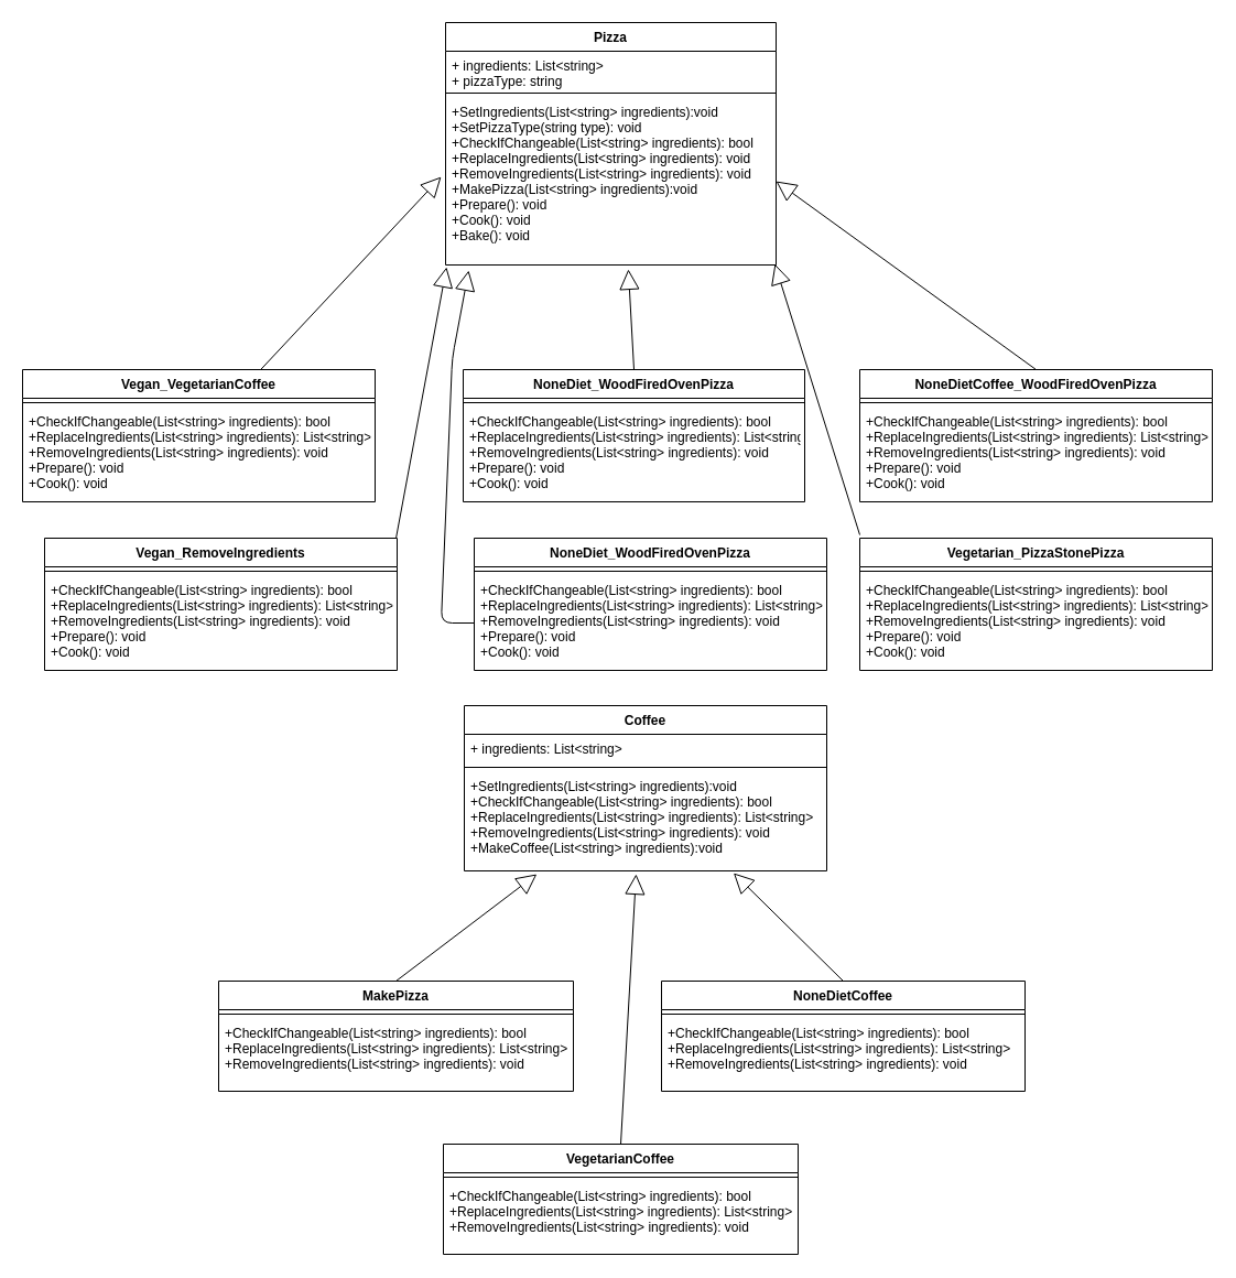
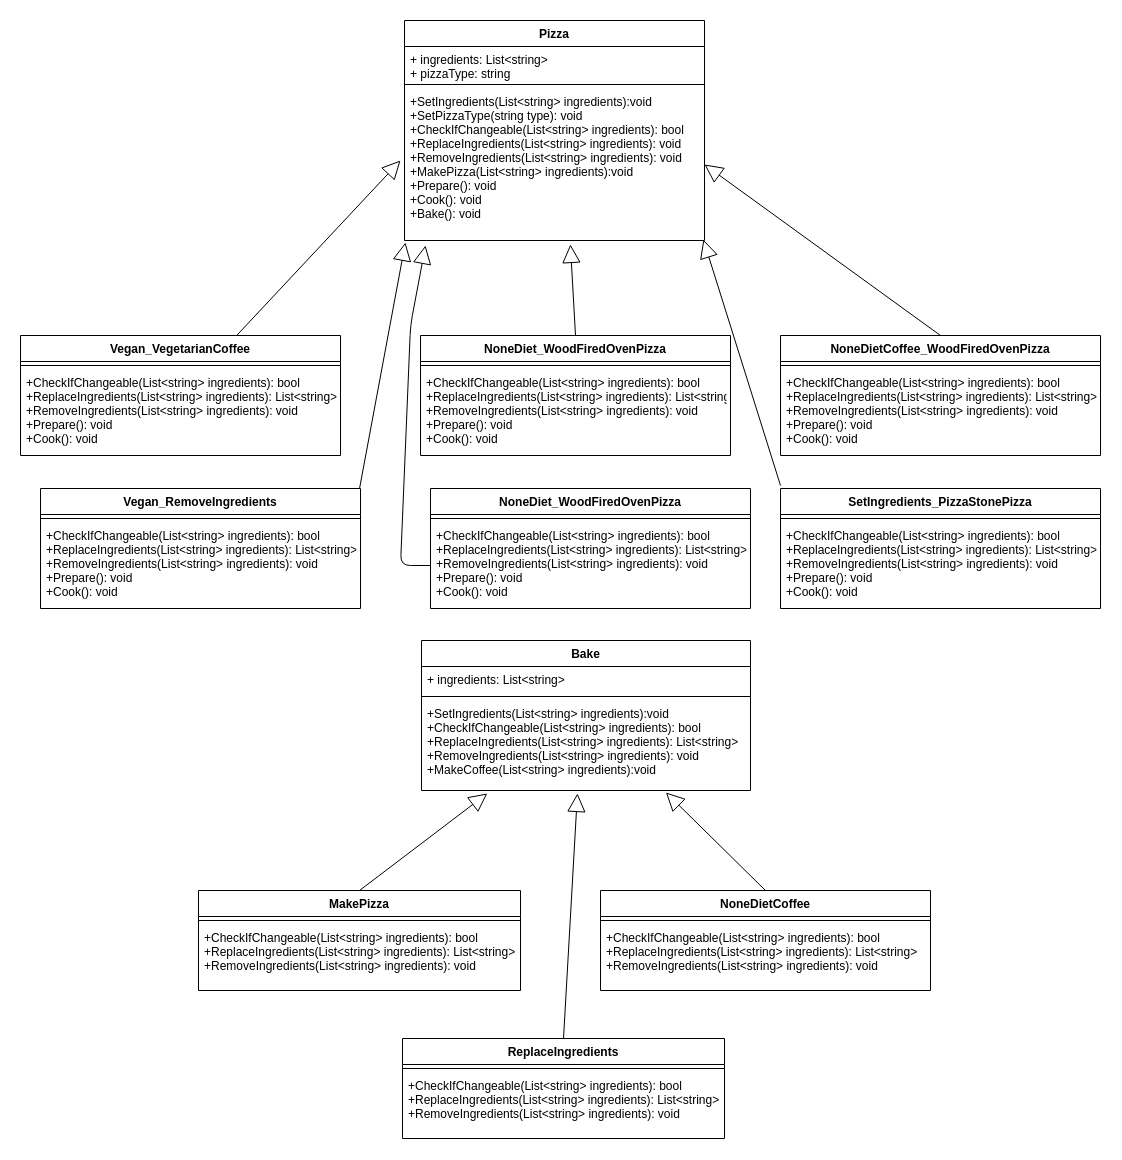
- <mxCell id="15" value="Vegetarian_PizzaStonePizza" style="swimlane;fontStyle=1;align=center;verticalAlign=top;childLayout=stackLayout;horizontal=1;startSize=26;horizontalStack=0;resizeParent=1;resizeParentMax=0;resizeLast=0;collapsible=1;marginBottom=0;" parent="1" vertex="1"><mxGeometry x="780" y="488" width="320" height="120" as="geometry" /></mxCell>
+ <mxCell id="15" value="SetIngredients_PizzaStonePizza" style="swimlane;fontStyle=1;align=center;verticalAlign=top;childLayout=stackLayout;horizontal=1;startSize=26;horizontalStack=0;resizeParent=1;resizeParentMax=0;resizeLast=0;collapsible=1;marginBottom=0;" parent="1" vertex="1"><mxGeometry x="780" y="488" width="320" height="120" as="geometry" /></mxCell>
- <mxCell id="30" value="Coffee" style="swimlane;fontStyle=1;align=center;verticalAlign=top;childLayout=stackLayout;horizontal=1;startSize=26;horizontalStack=0;resizeParent=1;resizeParentMax=0;resizeLast=0;collapsible=1;marginBottom=0;" vertex="1" parent="1"><mxGeometry x="421" y="640" width="329" height="150" as="geometry" /></mxCell>
+ <mxCell id="30" value="Bake" style="swimlane;fontStyle=1;align=center;verticalAlign=top;childLayout=stackLayout;horizontal=1;startSize=26;horizontalStack=0;resizeParent=1;resizeParentMax=0;resizeLast=0;collapsible=1;marginBottom=0;" vertex="1" parent="1"><mxGeometry x="421" y="640" width="329" height="150" as="geometry" /></mxCell>
- <mxCell id="42" value="VegetarianCoffee" style="swimlane;fontStyle=1;align=center;verticalAlign=top;childLayout=stackLayout;horizontal=1;startSize=26;horizontalStack=0;resizeParent=1;resizeParentMax=0;resizeLast=0;collapsible=1;marginBottom=0;" vertex="1" parent="1"><mxGeometry x="402" y="1038" width="322" height="100" as="geometry" /></mxCell>
+ <mxCell id="42" value="ReplaceIngredients" style="swimlane;fontStyle=1;align=center;verticalAlign=top;childLayout=stackLayout;horizontal=1;startSize=26;horizontalStack=0;resizeParent=1;resizeParentMax=0;resizeLast=0;collapsible=1;marginBottom=0;" vertex="1" parent="1"><mxGeometry x="402" y="1038" width="322" height="100" as="geometry" /></mxCell>
